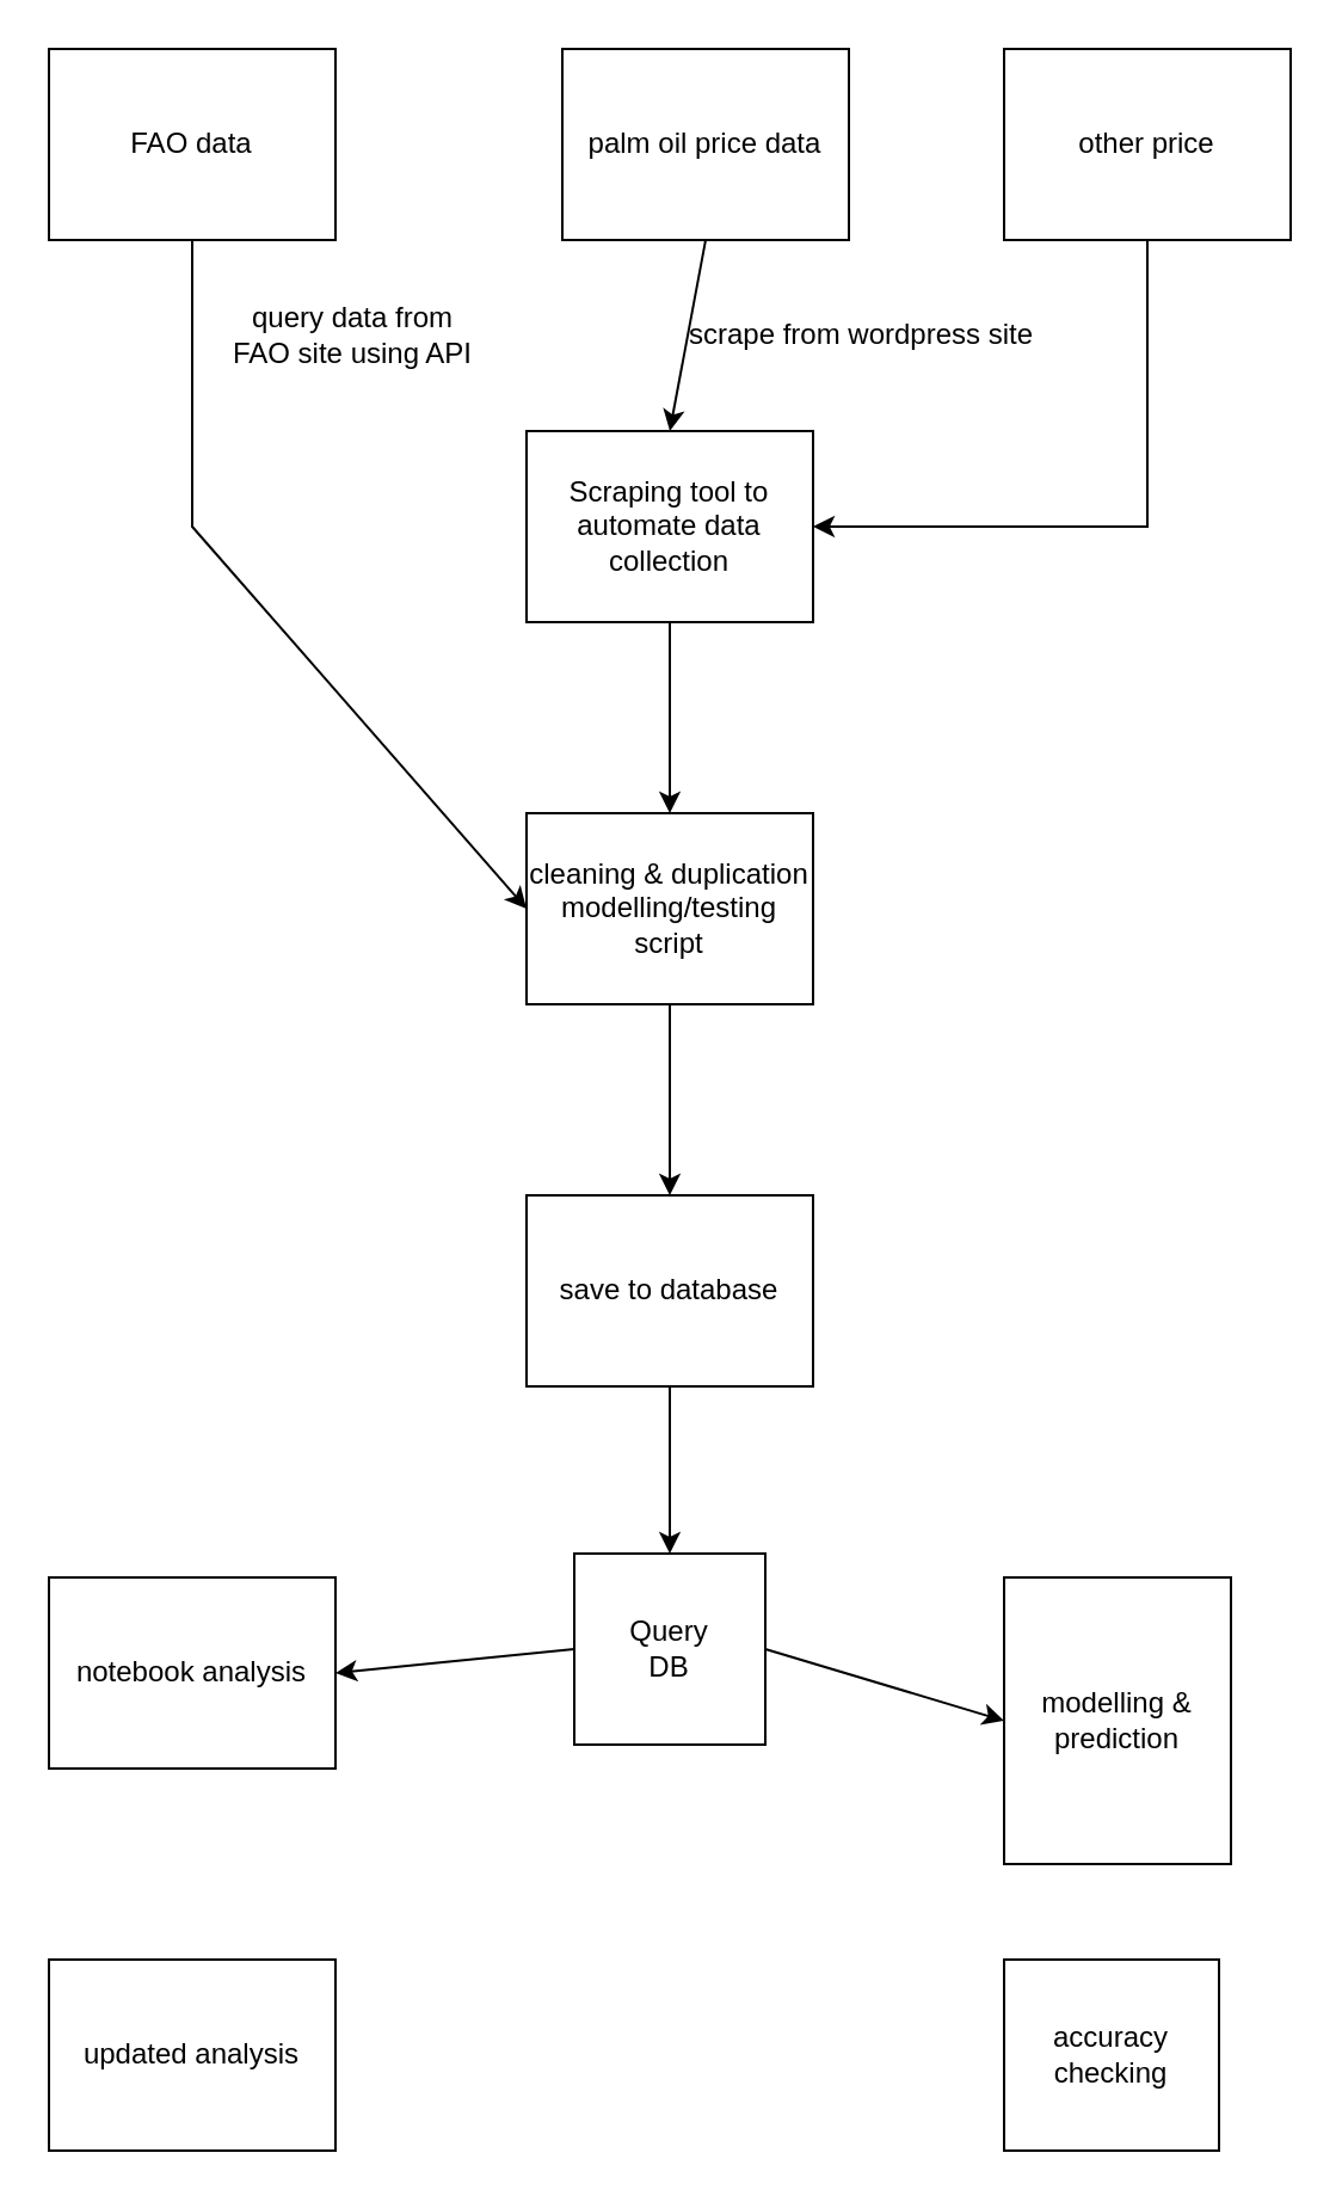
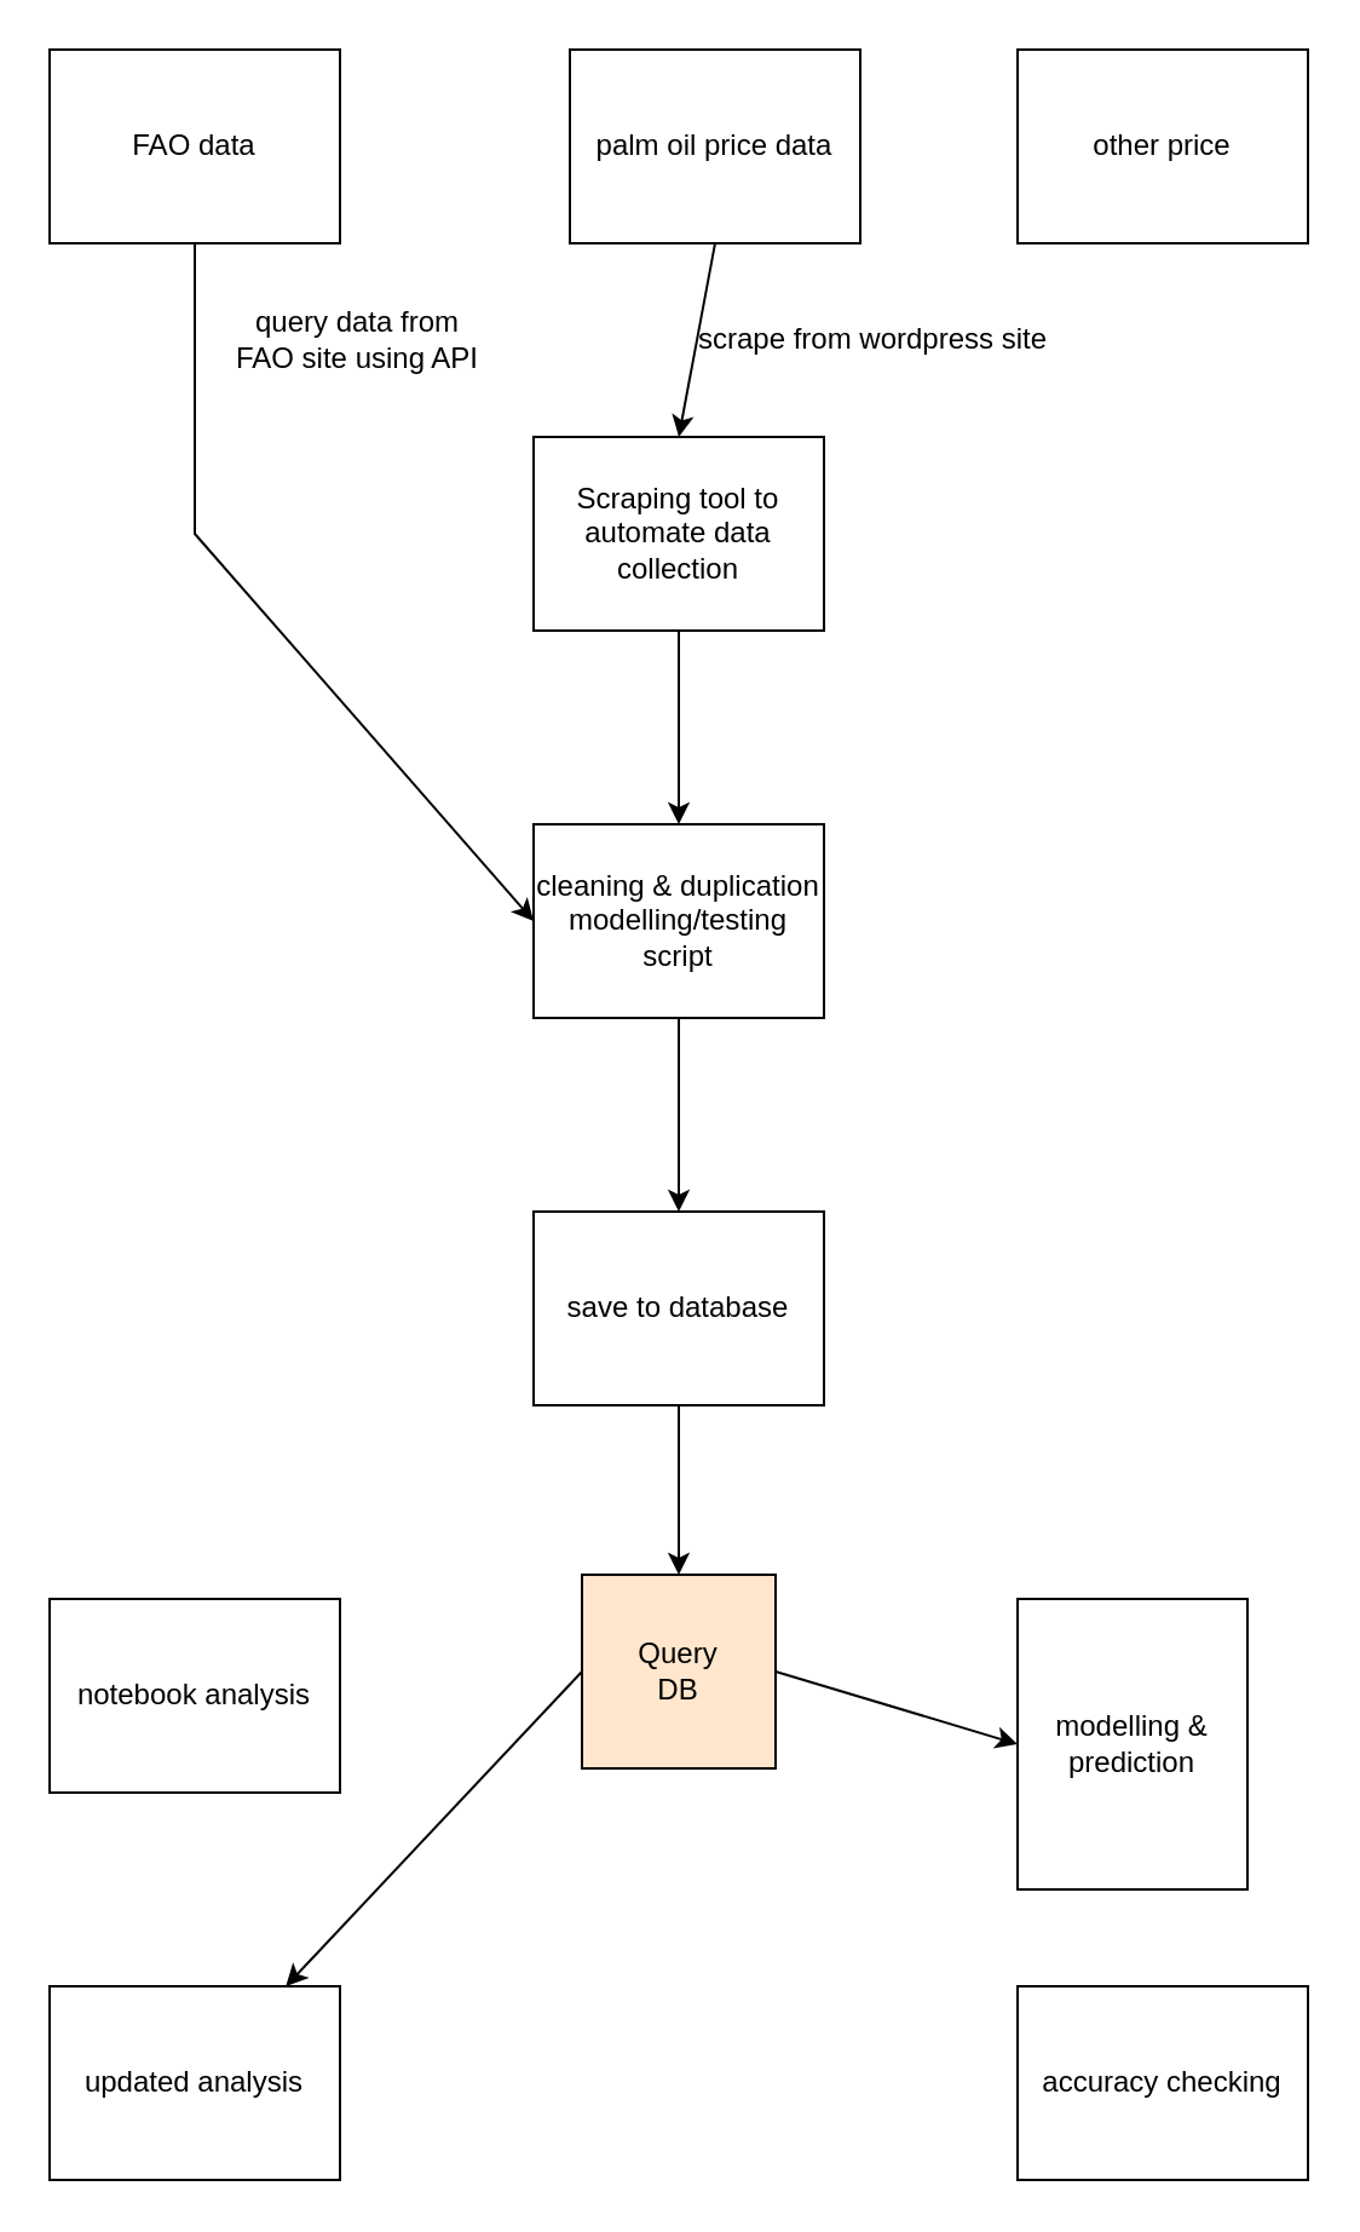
- <mxCell id="12" value="" style="endArrow=classic;html=1;rounded=0;exitX=0.5;exitY=1;exitDx=0;exitDy=0;entryX=1;entryY=0.5;entryDx=0;entryDy=0;" edge="1" parent="1" source="4" target="5"><mxGeometry width="50" height="50" relative="1" as="geometry"><mxPoint x="450" y="170" as="sourcePoint" /><mxPoint x="460" y="220" as="targetPoint" /><Array as="points"><mxPoint x="480" y="220" /></Array></mxGeometry></mxCell>
- <mxCell id="17" value="Query&lt;br&gt;DB" style="whiteSpace=wrap;html=1;aspect=fixed;" vertex="1" parent="1"><mxGeometry x="240" y="650" width="80" height="80" as="geometry" /></mxCell>
+ <mxCell id="17" value="Query&lt;br&gt;DB" style="whiteSpace=wrap;html=1;aspect=fixed;fillColor=#ffe6cc;" vertex="1" parent="1"><mxGeometry x="240" y="650" width="80" height="80" as="geometry" /></mxCell>
- <mxCell id="22" value="" style="endArrow=classic;html=1;rounded=0;exitX=0;exitY=0.5;exitDx=0;exitDy=0;entryX=1;entryY=0.5;entryDx=0;entryDy=0;" edge="1" parent="1" source="17" target="8"><mxGeometry width="50" height="50" relative="1" as="geometry"><mxPoint x="350" y="560" as="sourcePoint" /><mxPoint x="400" y="510" as="targetPoint" /></mxGeometry></mxCell>
+ <mxCell id="22" value="" style="endArrow=classic;html=1;rounded=0;exitX=0;exitY=0.5;exitDx=0;exitDy=0;" edge="1" parent="1" source="17" target="11"><mxGeometry width="50" height="50" relative="1" as="geometry"><mxPoint x="350" y="560" as="sourcePoint" /><mxPoint x="400" y="510" as="targetPoint" /></mxGeometry></mxCell>
- <mxCell id="10" value="accuracy checking" style="rounded=0;whiteSpace=wrap;html=1;" parent="1" vertex="1"><mxGeometry x="420" y="820" width="90" height="80" as="geometry" /></mxCell>
+ <mxCell id="10" value="accuracy checking" style="rounded=0;whiteSpace=wrap;html=1;" parent="1" vertex="1"><mxGeometry x="420" y="820" width="120" height="80" as="geometry" /></mxCell>
